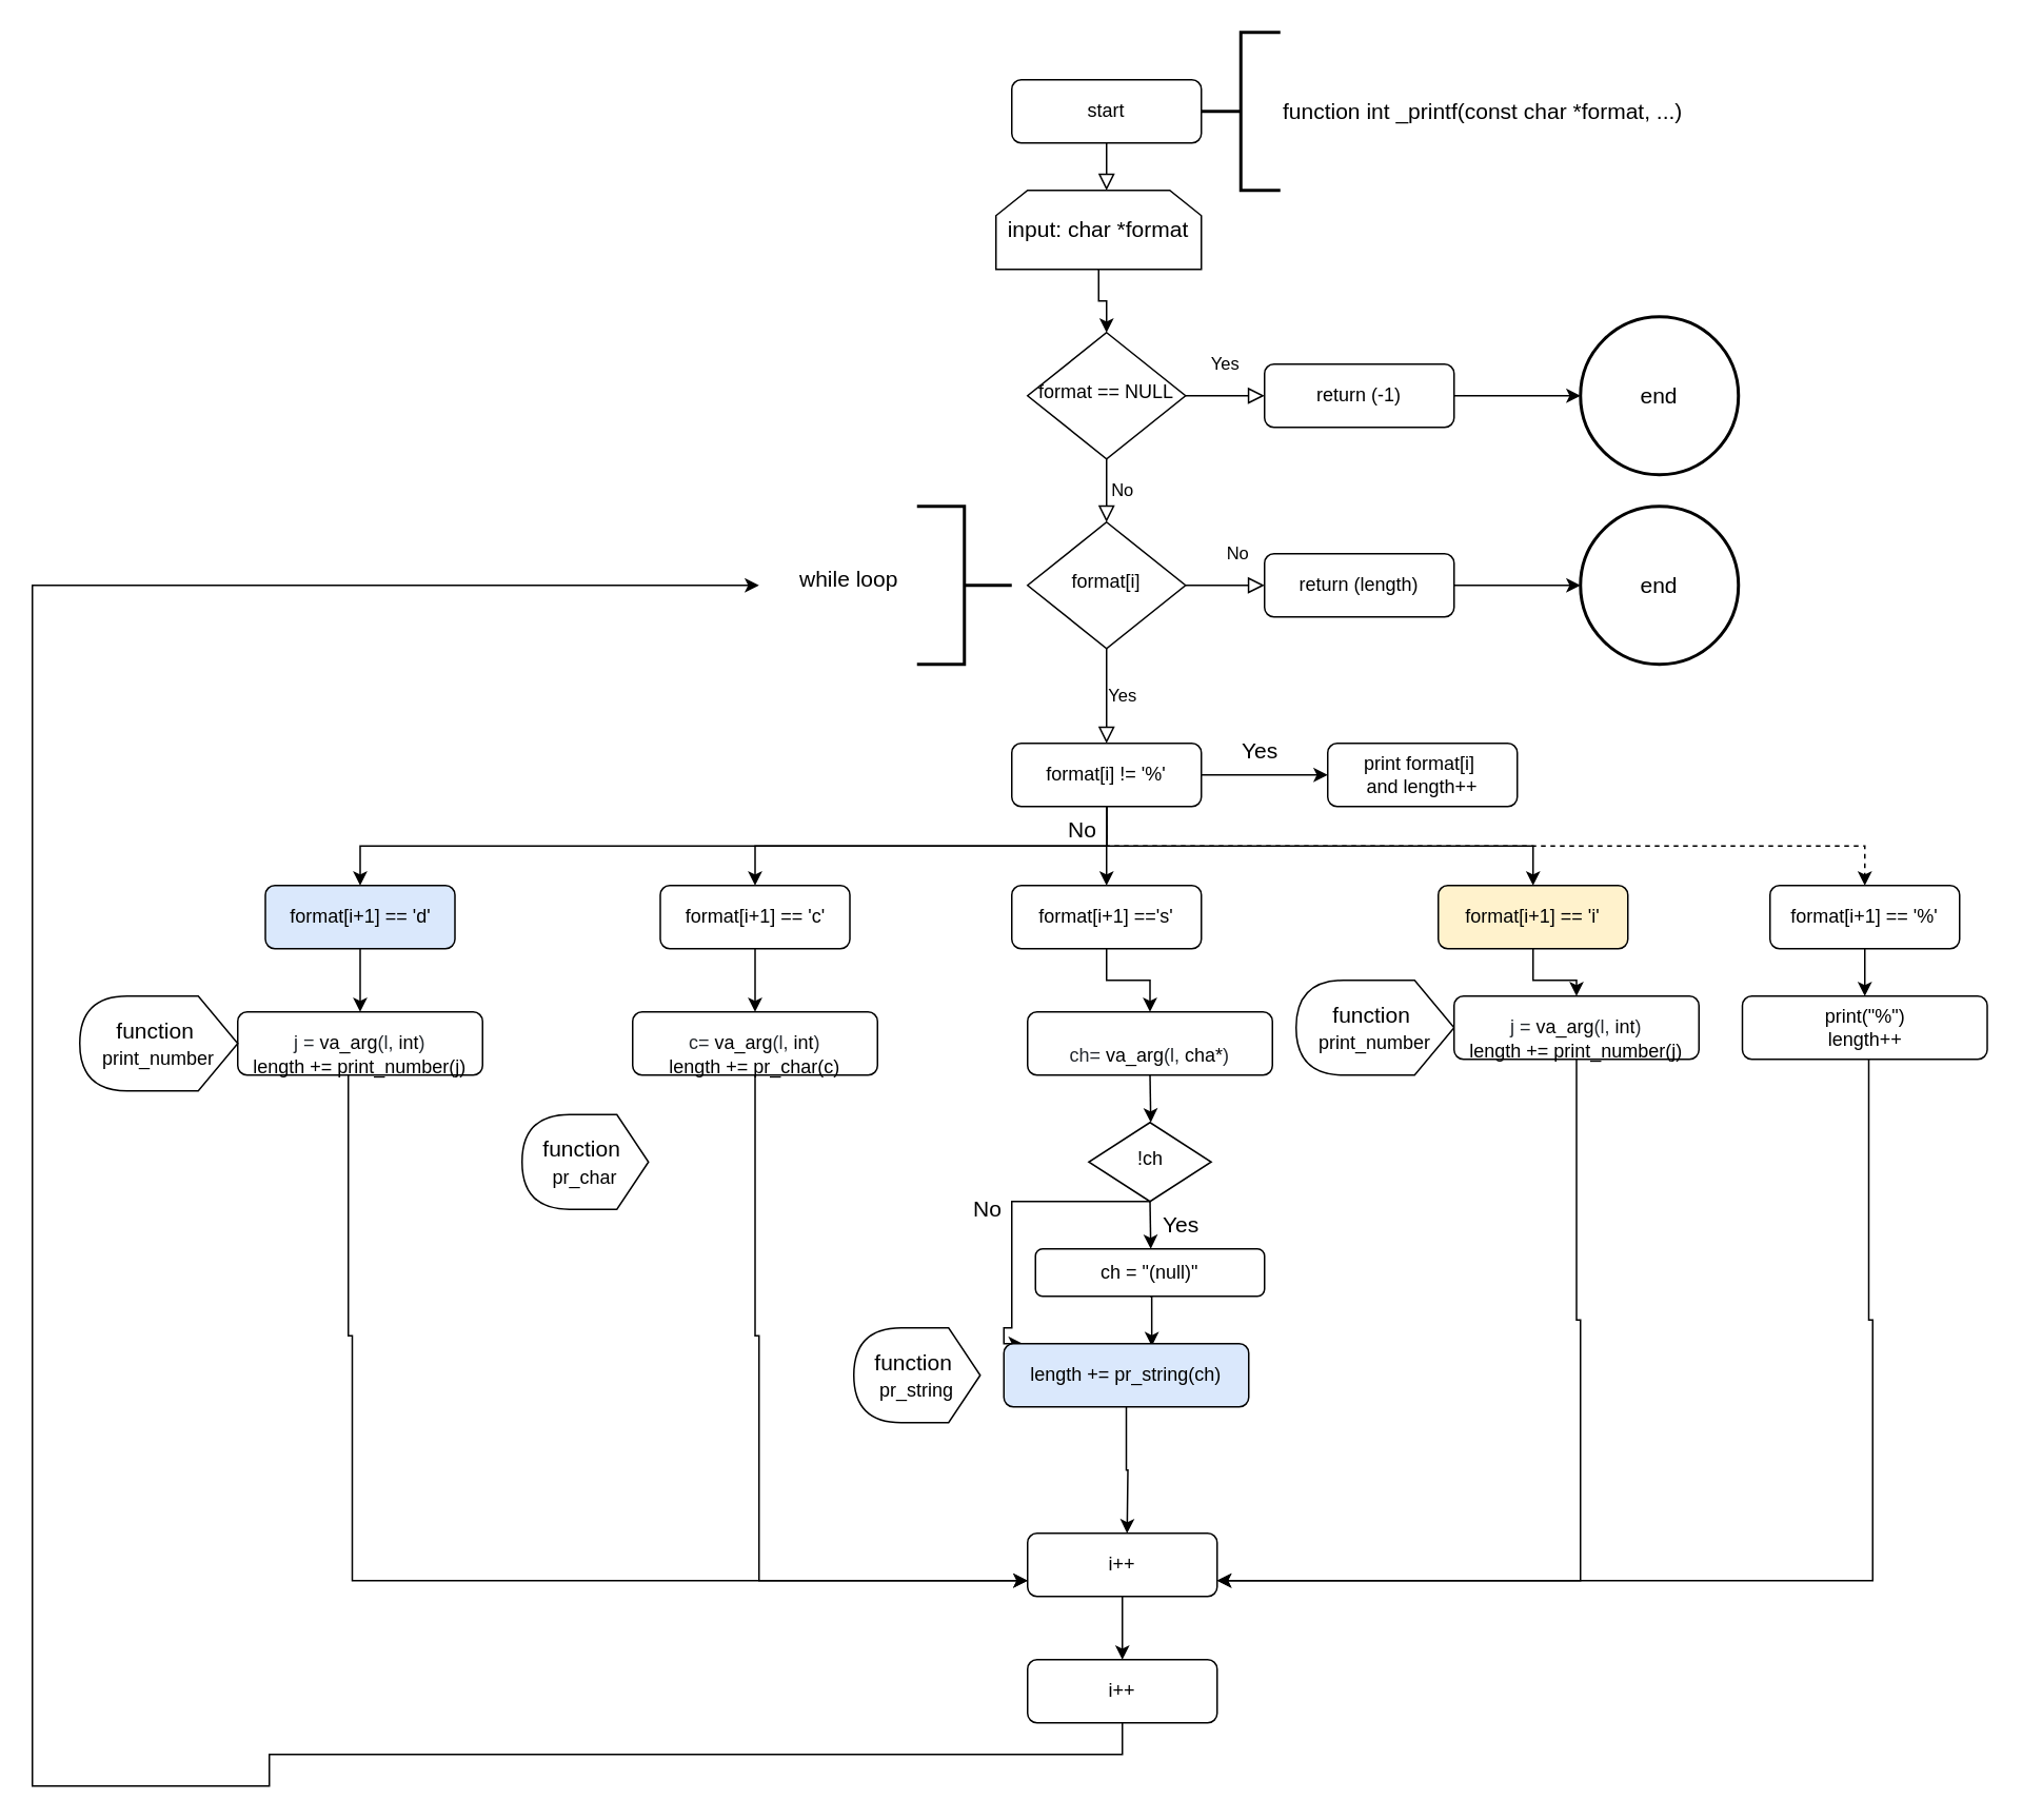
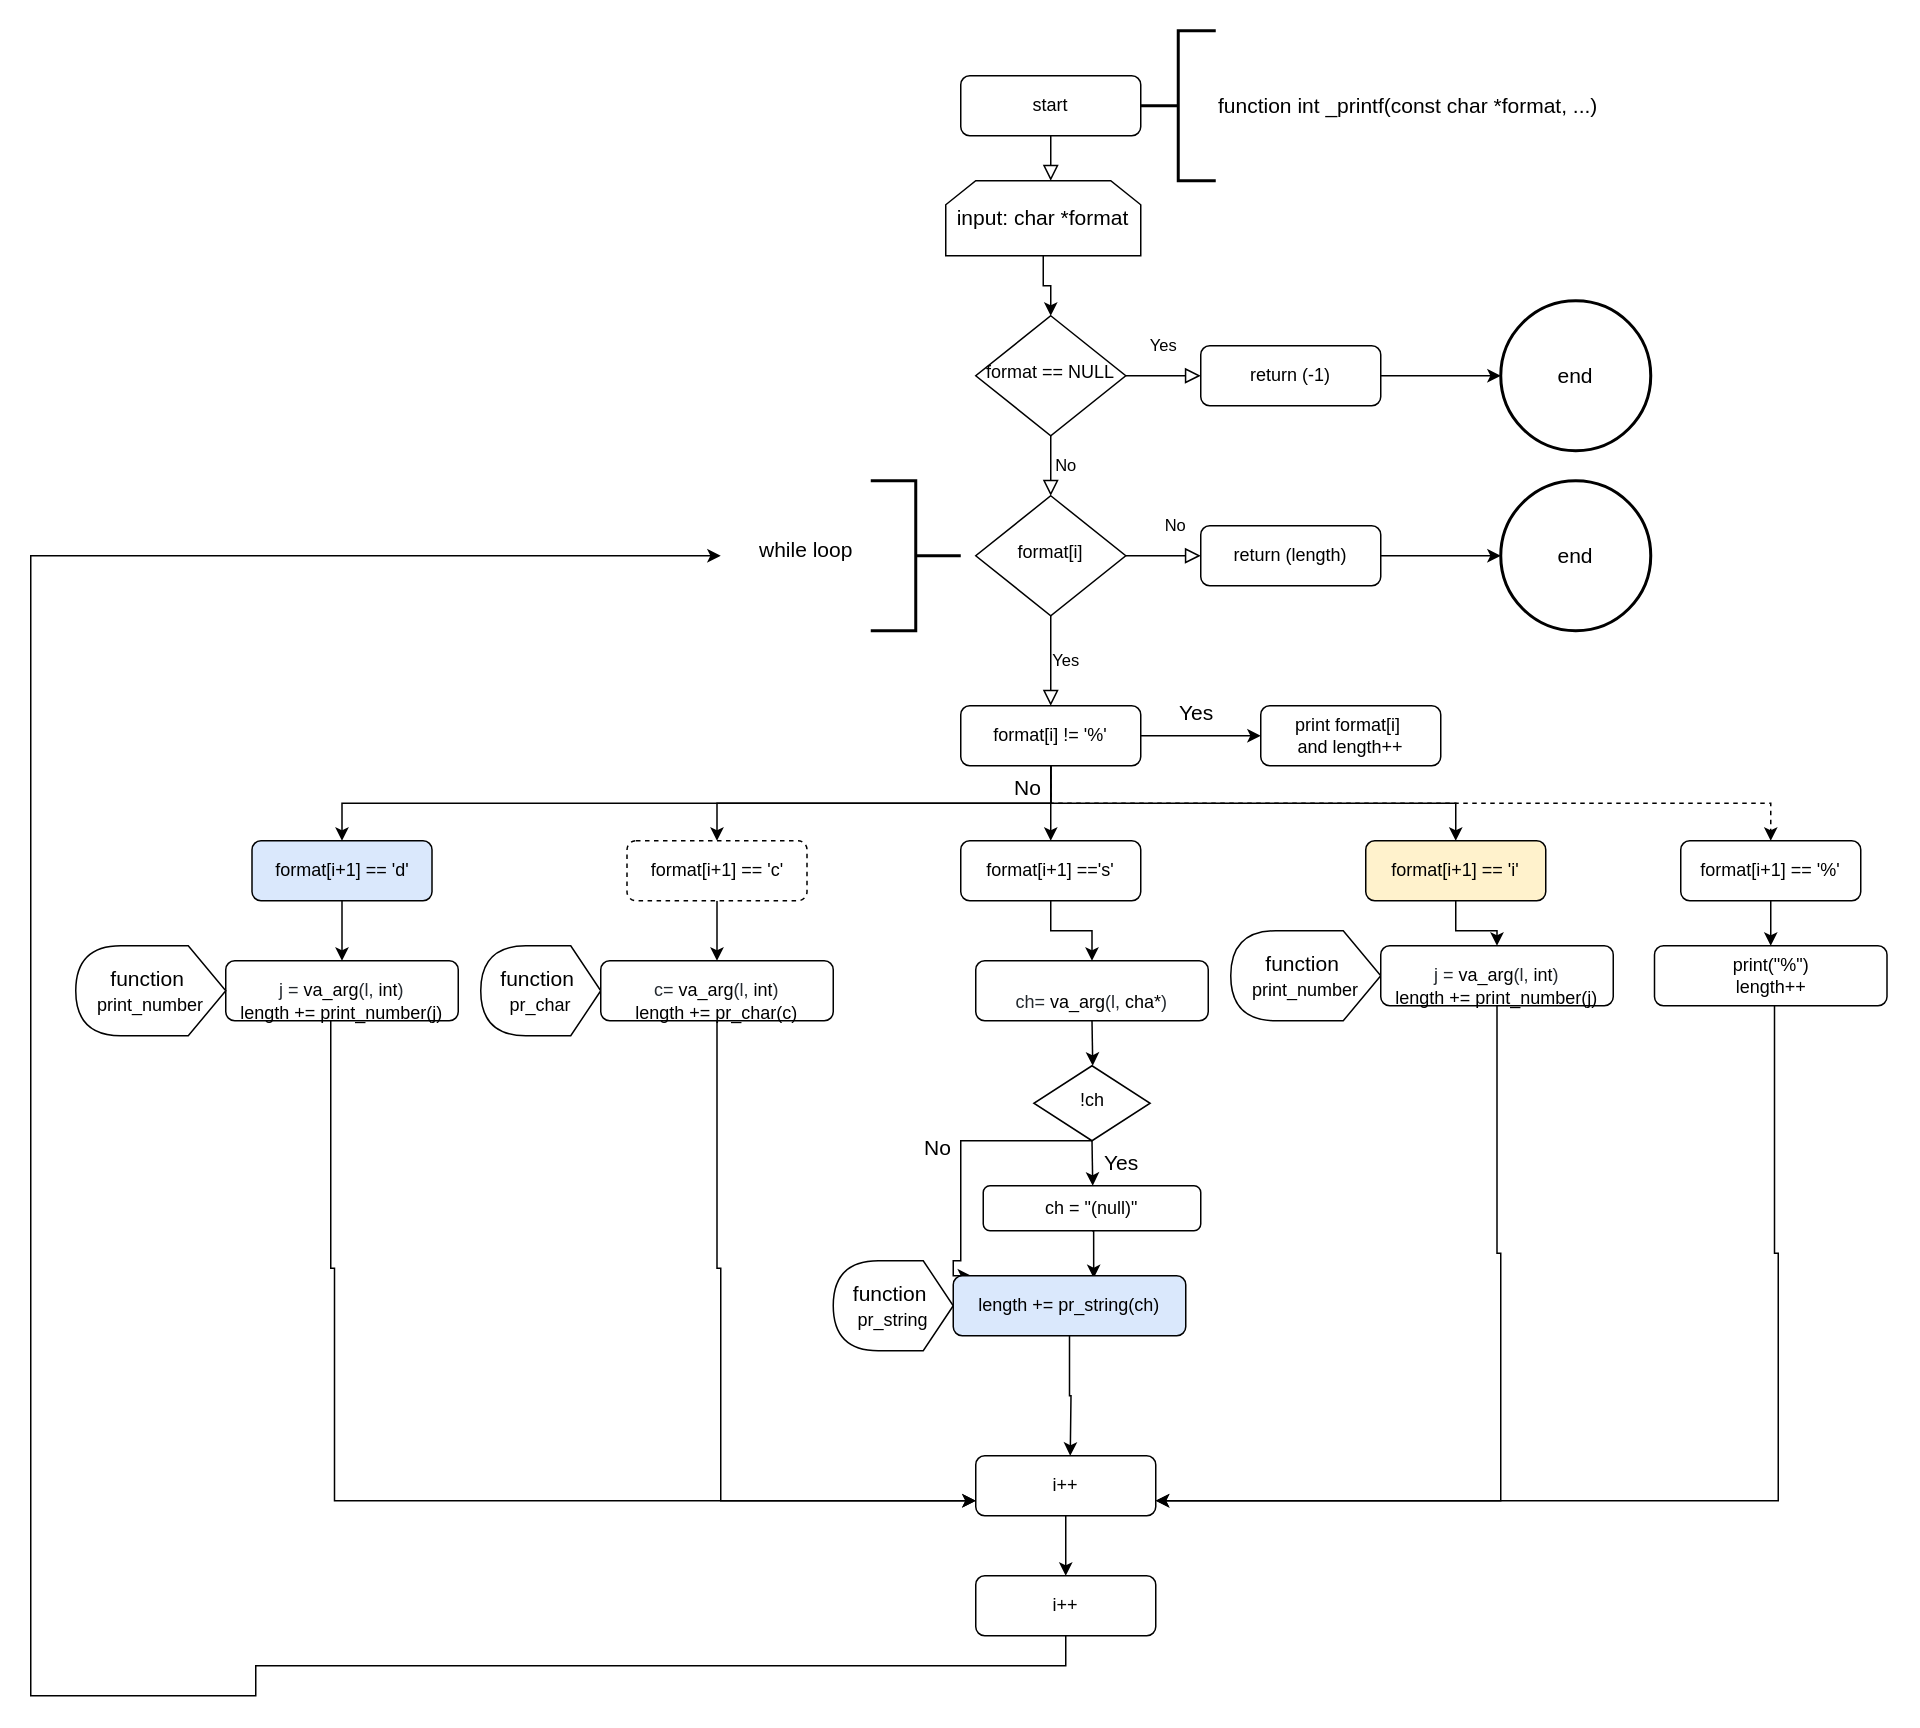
- <mxCell id="32" value="format[i+1] == 'c'" style="rounded=1;whiteSpace=wrap;html=1;fontSize=12;glass=0;strokeWidth=1;shadow=0;" vertex="1" parent="1"><mxGeometry x="417.5" y="560" width="120" height="40" as="geometry" /></mxCell>
+ <mxCell id="32" value="format[i+1] == 'c'" style="rounded=1;whiteSpace=wrap;html=1;fontSize=12;glass=0;strokeWidth=1;shadow=0;dashed=1;" vertex="1" parent="1"><mxGeometry x="417.5" y="560" width="120" height="40" as="geometry" /></mxCell>
- <mxCell id="43" value="function&amp;nbsp;&lt;br&gt;&lt;span class=&quot;pl-c1&quot; style=&quot;box-sizing: border-box ; font-family: , , &amp;#34;sf mono&amp;#34; , &amp;#34;menlo&amp;#34; , &amp;#34;consolas&amp;#34; , &amp;#34;liberation mono&amp;#34; , monospace ; font-size: 12px ; background-color: rgb(255 , 255 , 255)&quot;&gt;pr_char&lt;/span&gt;" style="shape=display;whiteSpace=wrap;html=1;fontSize=14;direction=west;" vertex="1" parent="1"><mxGeometry x="330" y="705" width="80" height="60" as="geometry" /></mxCell>
+ <mxCell id="43" value="function&amp;nbsp;&lt;br&gt;&lt;span class=&quot;pl-c1&quot; style=&quot;box-sizing: border-box ; font-family: , , &amp;#34;sf mono&amp;#34; , &amp;#34;menlo&amp;#34; , &amp;#34;consolas&amp;#34; , &amp;#34;liberation mono&amp;#34; , monospace ; font-size: 12px ; background-color: rgb(255 , 255 , 255)&quot;&gt;pr_char&lt;/span&gt;" style="shape=display;whiteSpace=wrap;html=1;fontSize=14;direction=west;" vertex="1" parent="1"><mxGeometry x="320" y="630" width="80" height="60" as="geometry" /></mxCell>
- <mxCell id="46" value="function&amp;nbsp;&lt;br&gt;&lt;span class=&quot;pl-c1&quot; style=&quot;box-sizing: border-box ; font-family: , , &amp;#34;sf mono&amp;#34; , &amp;#34;menlo&amp;#34; , &amp;#34;consolas&amp;#34; , &amp;#34;liberation mono&amp;#34; , monospace ; font-size: 12px ; background-color: rgb(255 , 255 , 255)&quot;&gt;pr_string&lt;/span&gt;" style="shape=display;whiteSpace=wrap;html=1;fontSize=14;direction=west;" vertex="1" parent="1"><mxGeometry x="540" y="840" width="80" height="60" as="geometry" /></mxCell>
+ <mxCell id="46" value="function&amp;nbsp;&lt;br&gt;&lt;span class=&quot;pl-c1&quot; style=&quot;box-sizing: border-box ; font-family: , , &amp;#34;sf mono&amp;#34; , &amp;#34;menlo&amp;#34; , &amp;#34;consolas&amp;#34; , &amp;#34;liberation mono&amp;#34; , monospace ; font-size: 12px ; background-color: rgb(255 , 255 , 255)&quot;&gt;pr_string&lt;/span&gt;" style="shape=display;whiteSpace=wrap;html=1;fontSize=14;direction=west;" vertex="1" parent="1"><mxGeometry x="555" y="840" width="80" height="60" as="geometry" /></mxCell>
